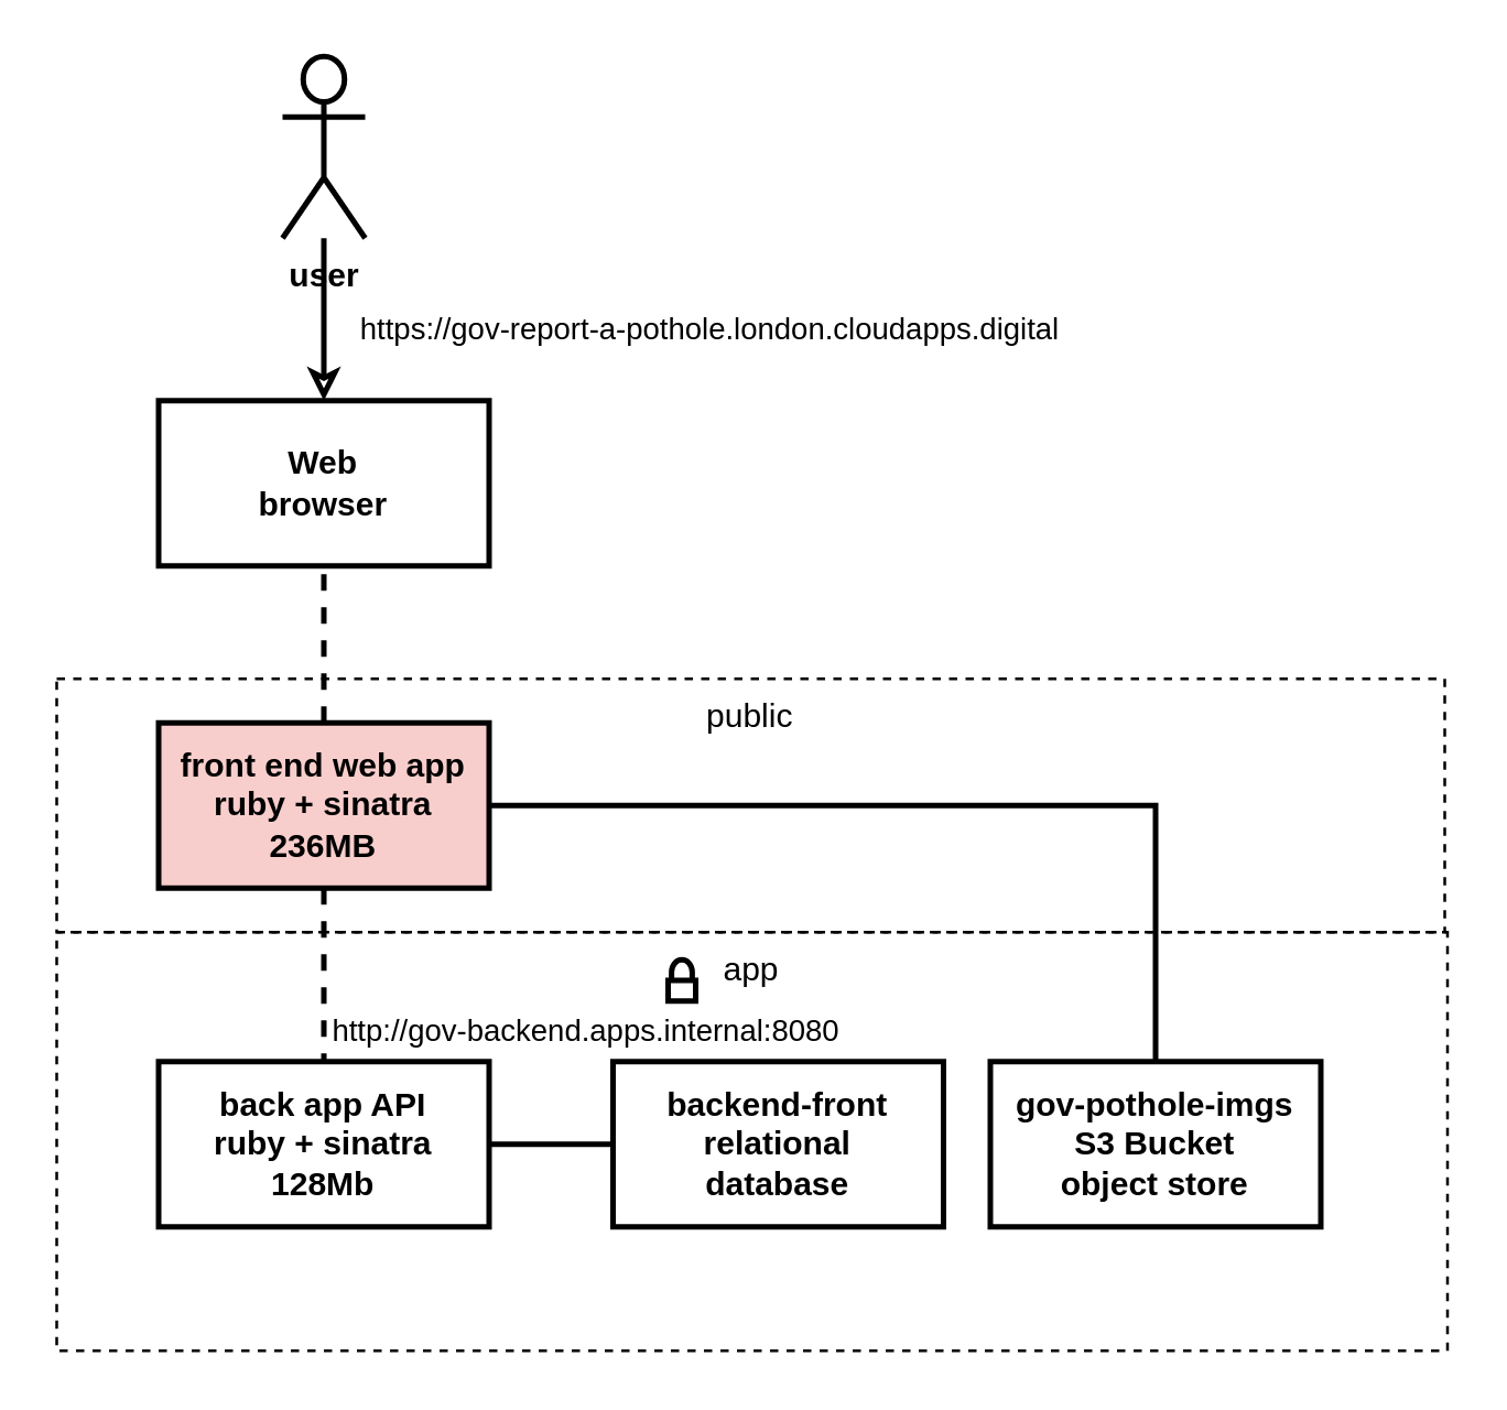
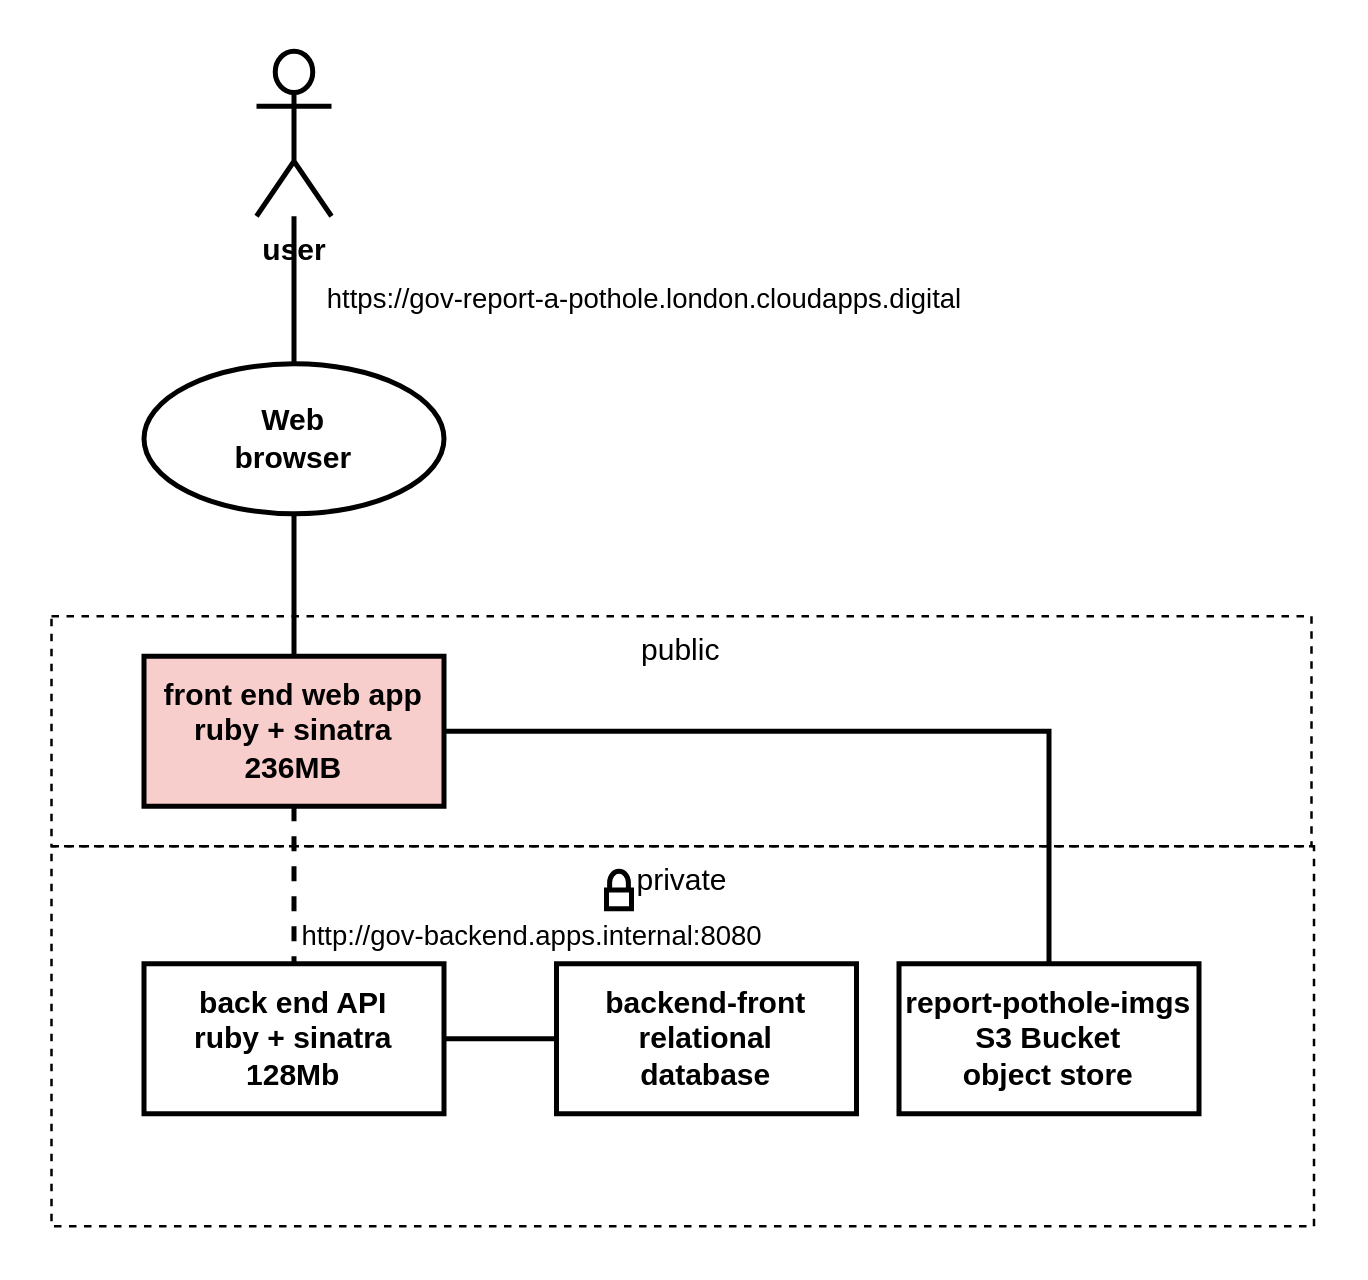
- <mxCell id="14" style="edgeStyle=orthogonalEdgeStyle;rounded=0;orthogonalLoop=1;jettySize=auto;html=1;strokeWidth=2;endArrow=classic;endFill=0;" edge="1" parent="1" source="16" target="13"><mxGeometry relative="1" as="geometry" /></mxCell>
+ <mxCell id="14" style="edgeStyle=orthogonalEdgeStyle;rounded=0;orthogonalLoop=1;jettySize=auto;html=1;strokeWidth=2;endArrow=none;endFill=0;" edge="1" parent="1" source="16" target="13"><mxGeometry relative="1" as="geometry" /></mxCell>
- <mxCell id="13" value="Web &lt;br&gt;browser" style="rounded=0;whiteSpace=wrap;html=1;fontStyle=1;strokeWidth=2;" vertex="1" parent="1"><mxGeometry x="57" y="145" width="120" height="60" as="geometry" /></mxCell>
+ <mxCell id="13" value="Web &lt;br&gt;browser" style="ellipse;whiteSpace=wrap;html=1;fontStyle=1;strokeWidth=2;" vertex="1" parent="1"><mxGeometry x="57" y="145" width="120" height="60" as="geometry" /></mxCell>
- <mxCell id="7" value="" style="edgeStyle=orthogonalEdgeStyle;rounded=0;orthogonalLoop=1;jettySize=auto;html=1;strokeWidth=2;endArrow=none;endFill=0;dashed=1;" edge="1" parent="1" source="8" target="13"><mxGeometry relative="1" as="geometry" /></mxCell>
+ <mxCell id="7" value="" style="edgeStyle=orthogonalEdgeStyle;rounded=0;orthogonalLoop=1;jettySize=auto;html=1;strokeWidth=2;endArrow=none;endFill=0;" edge="1" parent="1" source="8" target="13"><mxGeometry relative="1" as="geometry" /></mxCell>
- <mxCell id="3" value="app" style="rounded=0;whiteSpace=wrap;html=1;strokeWidth=1;fillColor=none;dashed=1;verticalAlign=top;" vertex="1" parent="1"><mxGeometry x="20" y="338" width="505" height="152" as="geometry" /></mxCell>
+ <mxCell id="3" value="private" style="rounded=0;whiteSpace=wrap;html=1;strokeWidth=1;fillColor=none;dashed=1;verticalAlign=top;" vertex="1" parent="1"><mxGeometry x="20" y="338" width="505" height="152" as="geometry" /></mxCell>
- <mxCell id="10" value="back app API&lt;br&gt;ruby + sinatra&lt;br&gt;128Mb" style="rounded=0;whiteSpace=wrap;html=1;fontStyle=1;strokeWidth=2;" vertex="1" parent="1"><mxGeometry x="57" y="385" width="120" height="60" as="geometry" /></mxCell>
+ <mxCell id="10" value="back end API&lt;br&gt;ruby + sinatra&lt;br&gt;128Mb" style="rounded=0;whiteSpace=wrap;html=1;fontStyle=1;strokeWidth=2;" vertex="1" parent="1"><mxGeometry x="57" y="385" width="120" height="60" as="geometry" /></mxCell>
- <mxCell id="11" value="gov-pothole-imgs&lt;br&gt;S3 Bucket&lt;br&gt;object store" style="rounded=0;whiteSpace=wrap;html=1;fontStyle=1;strokeWidth=2;" vertex="1" parent="1"><mxGeometry x="359" y="385" width="120" height="60" as="geometry" /></mxCell>
+ <mxCell id="11" value="report-pothole-imgs&lt;br&gt;S3 Bucket&lt;br&gt;object store" style="rounded=0;whiteSpace=wrap;html=1;fontStyle=1;strokeWidth=2;" vertex="1" parent="1"><mxGeometry x="359" y="385" width="120" height="60" as="geometry" /></mxCell>
